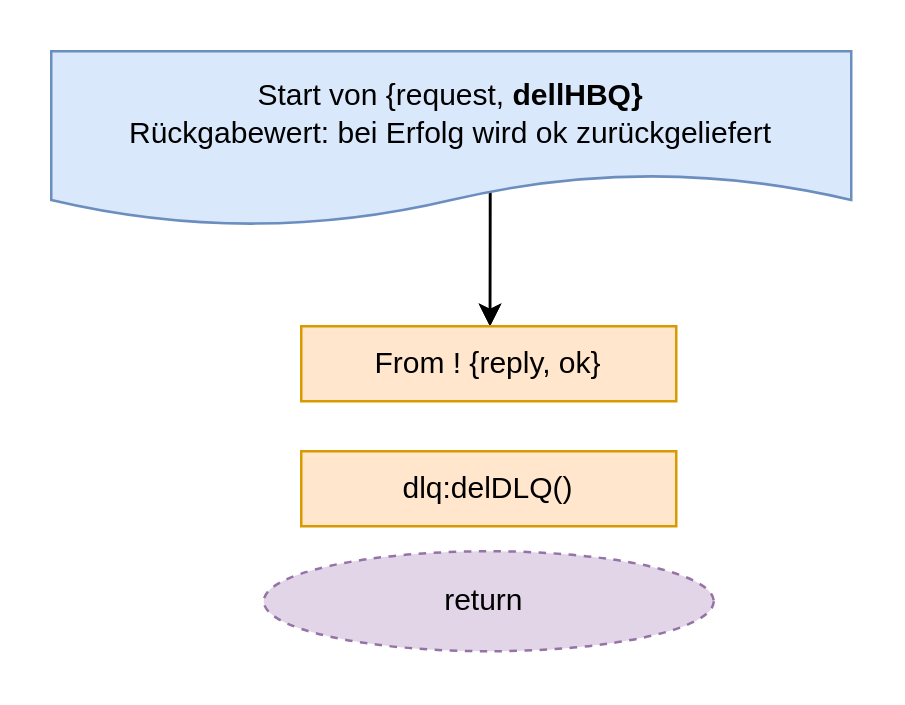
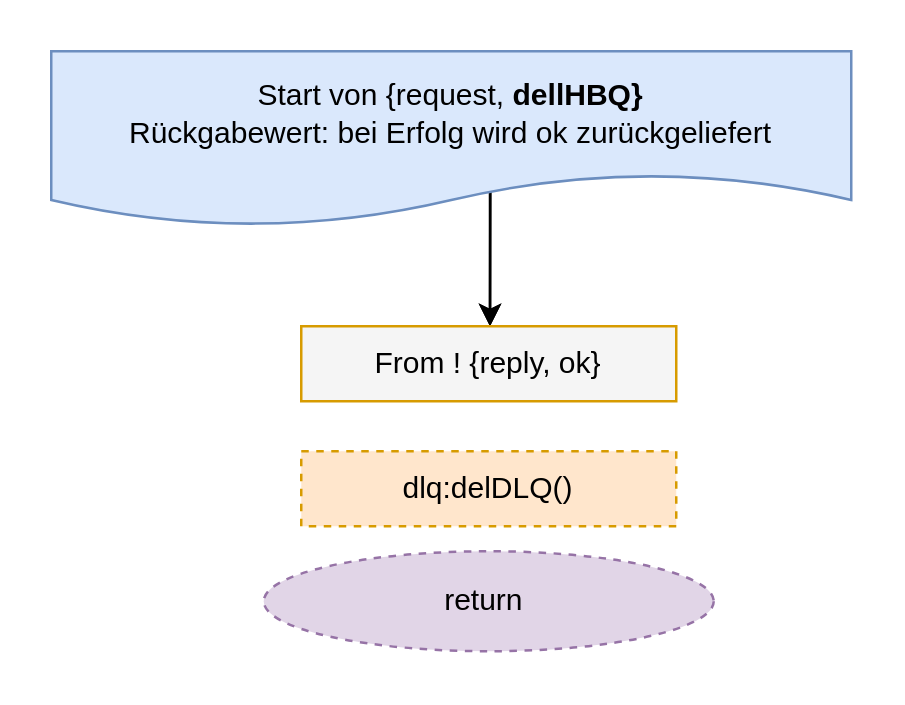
- <mxCell id="7" value="From ! {reply, ok}" style="rounded=0;whiteSpace=wrap;html=1;fillColor=#ffe6cc;strokeColor=#d79b00;" vertex="1" parent="1"><mxGeometry x="120" y="130" width="150" height="30" as="geometry" /></mxCell>
+ <mxCell id="7" value="From ! {reply, ok}" style="rounded=0;whiteSpace=wrap;html=1;fillColor=#f5f5f5;strokeColor=#d79b00;" vertex="1" parent="1"><mxGeometry x="120" y="130" width="150" height="30" as="geometry" /></mxCell>
- <mxCell id="6" value="dlq:delDLQ()" style="rounded=0;whiteSpace=wrap;html=1;fillColor=#ffe6cc;strokeColor=#d79b00;" parent="1" vertex="1"><mxGeometry x="120" y="180" width="150" height="30" as="geometry" /></mxCell>
+ <mxCell id="6" value="dlq:delDLQ()" style="rounded=0;whiteSpace=wrap;html=1;fillColor=#ffe6cc;strokeColor=#d79b00;dashed=1;" parent="1" vertex="1"><mxGeometry x="120" y="180" width="150" height="30" as="geometry" /></mxCell>
